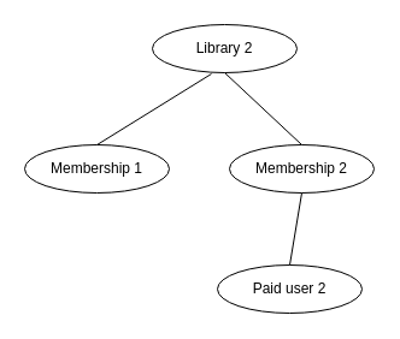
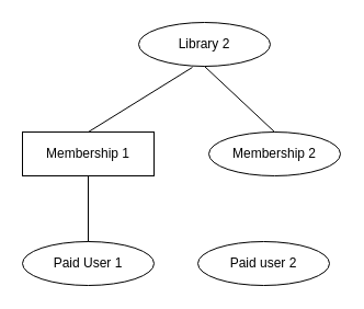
- <mxCell id="3" value="Membership 1" style="ellipse;whiteSpace=wrap;html=1;" parent="1" vertex="1"><mxGeometry x="20" y="120" width="120" height="40" as="geometry" /></mxCell>
+ <mxCell id="3" value="Membership 1" style="whiteSpace=wrap;html=1;rounded=0;" parent="1" vertex="1"><mxGeometry x="20" y="120" width="120" height="40" as="geometry" /></mxCell>
+ <mxCell id="7" value="" style="endArrow=none;html=1;rounded=0;entryX=0.5;entryY=1;entryDx=0;entryDy=0;exitX=0.5;exitY=0;exitDx=0;exitDy=0;" parent="1" target="3" edge="1" source="5"><mxGeometry width="50" height="50" relative="1" as="geometry"><mxPoint x="0" y="220" as="sourcePoint" /><mxPoint x="60" y="160" as="targetPoint" /></mxGeometry></mxCell>
- <mxCell id="8" value="" style="endArrow=none;html=1;rounded=0;entryX=0.5;entryY=1;entryDx=0;entryDy=0;exitX=0.5;exitY=0;exitDx=0;exitDy=0;" parent="1" source="6" target="4" edge="1"><mxGeometry width="50" height="50" relative="1" as="geometry"><mxPoint x="170" y="220" as="sourcePoint" /><mxPoint x="220" y="170" as="targetPoint" /></mxGeometry></mxCell>
+ <mxCell id="5" value="Paid User 1" style="ellipse;whiteSpace=wrap;html=1;" parent="1" vertex="1"><mxGeometry x="20" y="220" width="120" height="40" as="geometry" /></mxCell>
